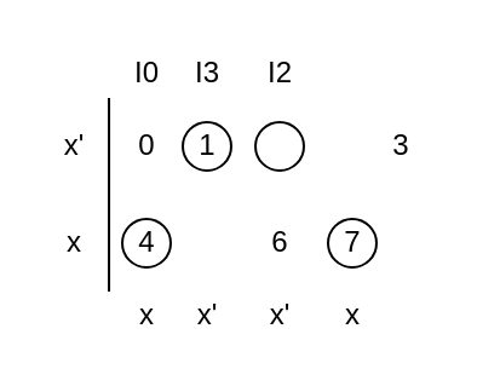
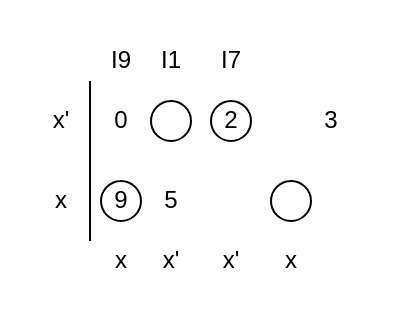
- <mxCell id="7" value="I0" style="text;html=1;align=center;verticalAlign=middle;resizable=0;points=[];autosize=1;" vertex="1" parent="1"><mxGeometry x="45" y="20" width="30" height="20" as="geometry" /></mxCell>
+ <mxCell id="7" value="I9" style="text;html=1;align=center;verticalAlign=middle;resizable=0;points=[];autosize=1;" vertex="1" parent="1"><mxGeometry x="45" y="20" width="30" height="20" as="geometry" /></mxCell>
- <mxCell id="8" value="I3" style="text;html=1;align=center;verticalAlign=middle;resizable=0;points=[];autosize=1;" vertex="1" parent="1"><mxGeometry x="70" y="20" width="30" height="20" as="geometry" /></mxCell>
+ <mxCell id="8" value="I1" style="text;html=1;align=center;verticalAlign=middle;resizable=0;points=[];autosize=1;" vertex="1" parent="1"><mxGeometry x="70" y="20" width="30" height="20" as="geometry" /></mxCell>
- <mxCell id="9" value="I2" style="text;html=1;align=center;verticalAlign=middle;resizable=0;points=[];autosize=1;" vertex="1" parent="1"><mxGeometry x="100" y="20" width="30" height="20" as="geometry" /></mxCell>
+ <mxCell id="9" value="I7" style="text;html=1;align=center;verticalAlign=middle;resizable=0;points=[];autosize=1;" vertex="1" parent="1"><mxGeometry x="100" y="20" width="30" height="20" as="geometry" /></mxCell>
- <mxCell id="12" value="1" style="text;html=1;align=center;verticalAlign=middle;resizable=0;points=[];autosize=1;" vertex="1" parent="1"><mxGeometry x="75" y="50" width="20" height="20" as="geometry" /></mxCell>
+ <mxCell id="13" value="2" style="text;html=1;align=center;verticalAlign=middle;resizable=0;points=[];autosize=1;" vertex="1" parent="1"><mxGeometry x="105" y="50" width="20" height="20" as="geometry" /></mxCell>
- <mxCell id="15" value="4" style="text;html=1;align=center;verticalAlign=middle;resizable=0;points=[];autosize=1;" vertex="1" parent="1"><mxGeometry x="50" y="90" width="20" height="20" as="geometry" /></mxCell>
+ <mxCell id="15" value="9" style="text;html=1;align=center;verticalAlign=middle;resizable=0;points=[];autosize=1;" vertex="1" parent="1"><mxGeometry x="50" y="90" width="20" height="20" as="geometry" /></mxCell>
+ <mxCell id="23" value="5" style="text;html=1;align=center;verticalAlign=middle;resizable=0;points=[];autosize=1;" vertex="1" parent="1"><mxGeometry x="75" y="90" width="20" height="20" as="geometry" /></mxCell>
- <mxCell id="16" value="6" style="text;html=1;align=center;verticalAlign=middle;resizable=0;points=[];autosize=1;" vertex="1" parent="1"><mxGeometry x="105" y="90" width="20" height="20" as="geometry" /></mxCell>
- <mxCell id="17" value="7" style="text;html=1;align=center;verticalAlign=middle;resizable=0;points=[];autosize=1;" vertex="1" parent="1"><mxGeometry x="135" y="90" width="20" height="20" as="geometry" /></mxCell>
